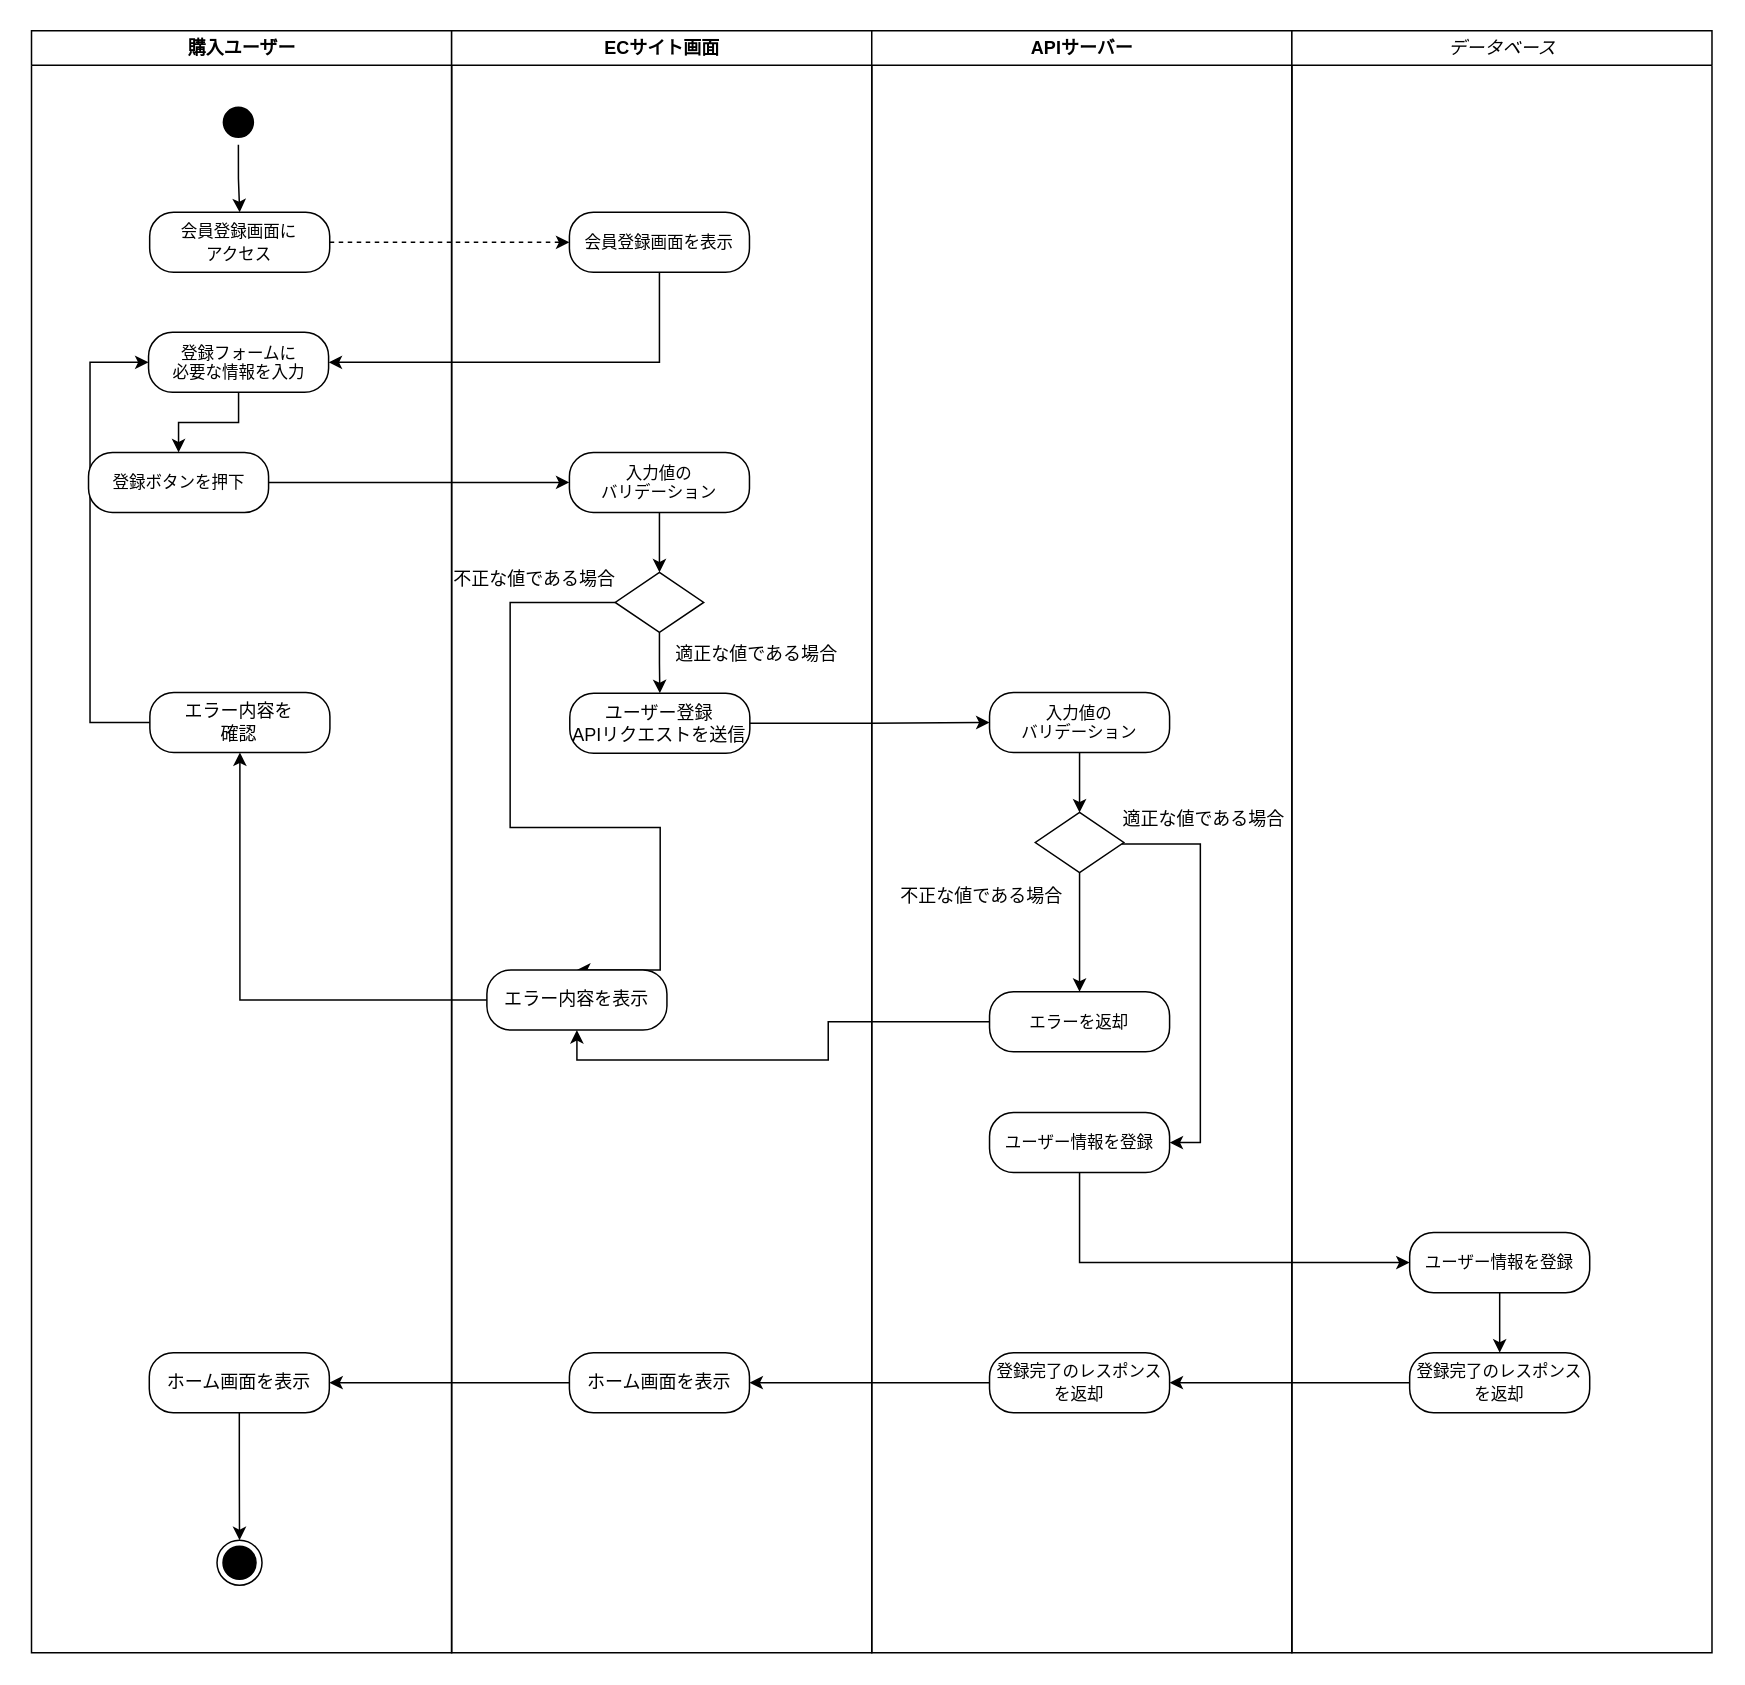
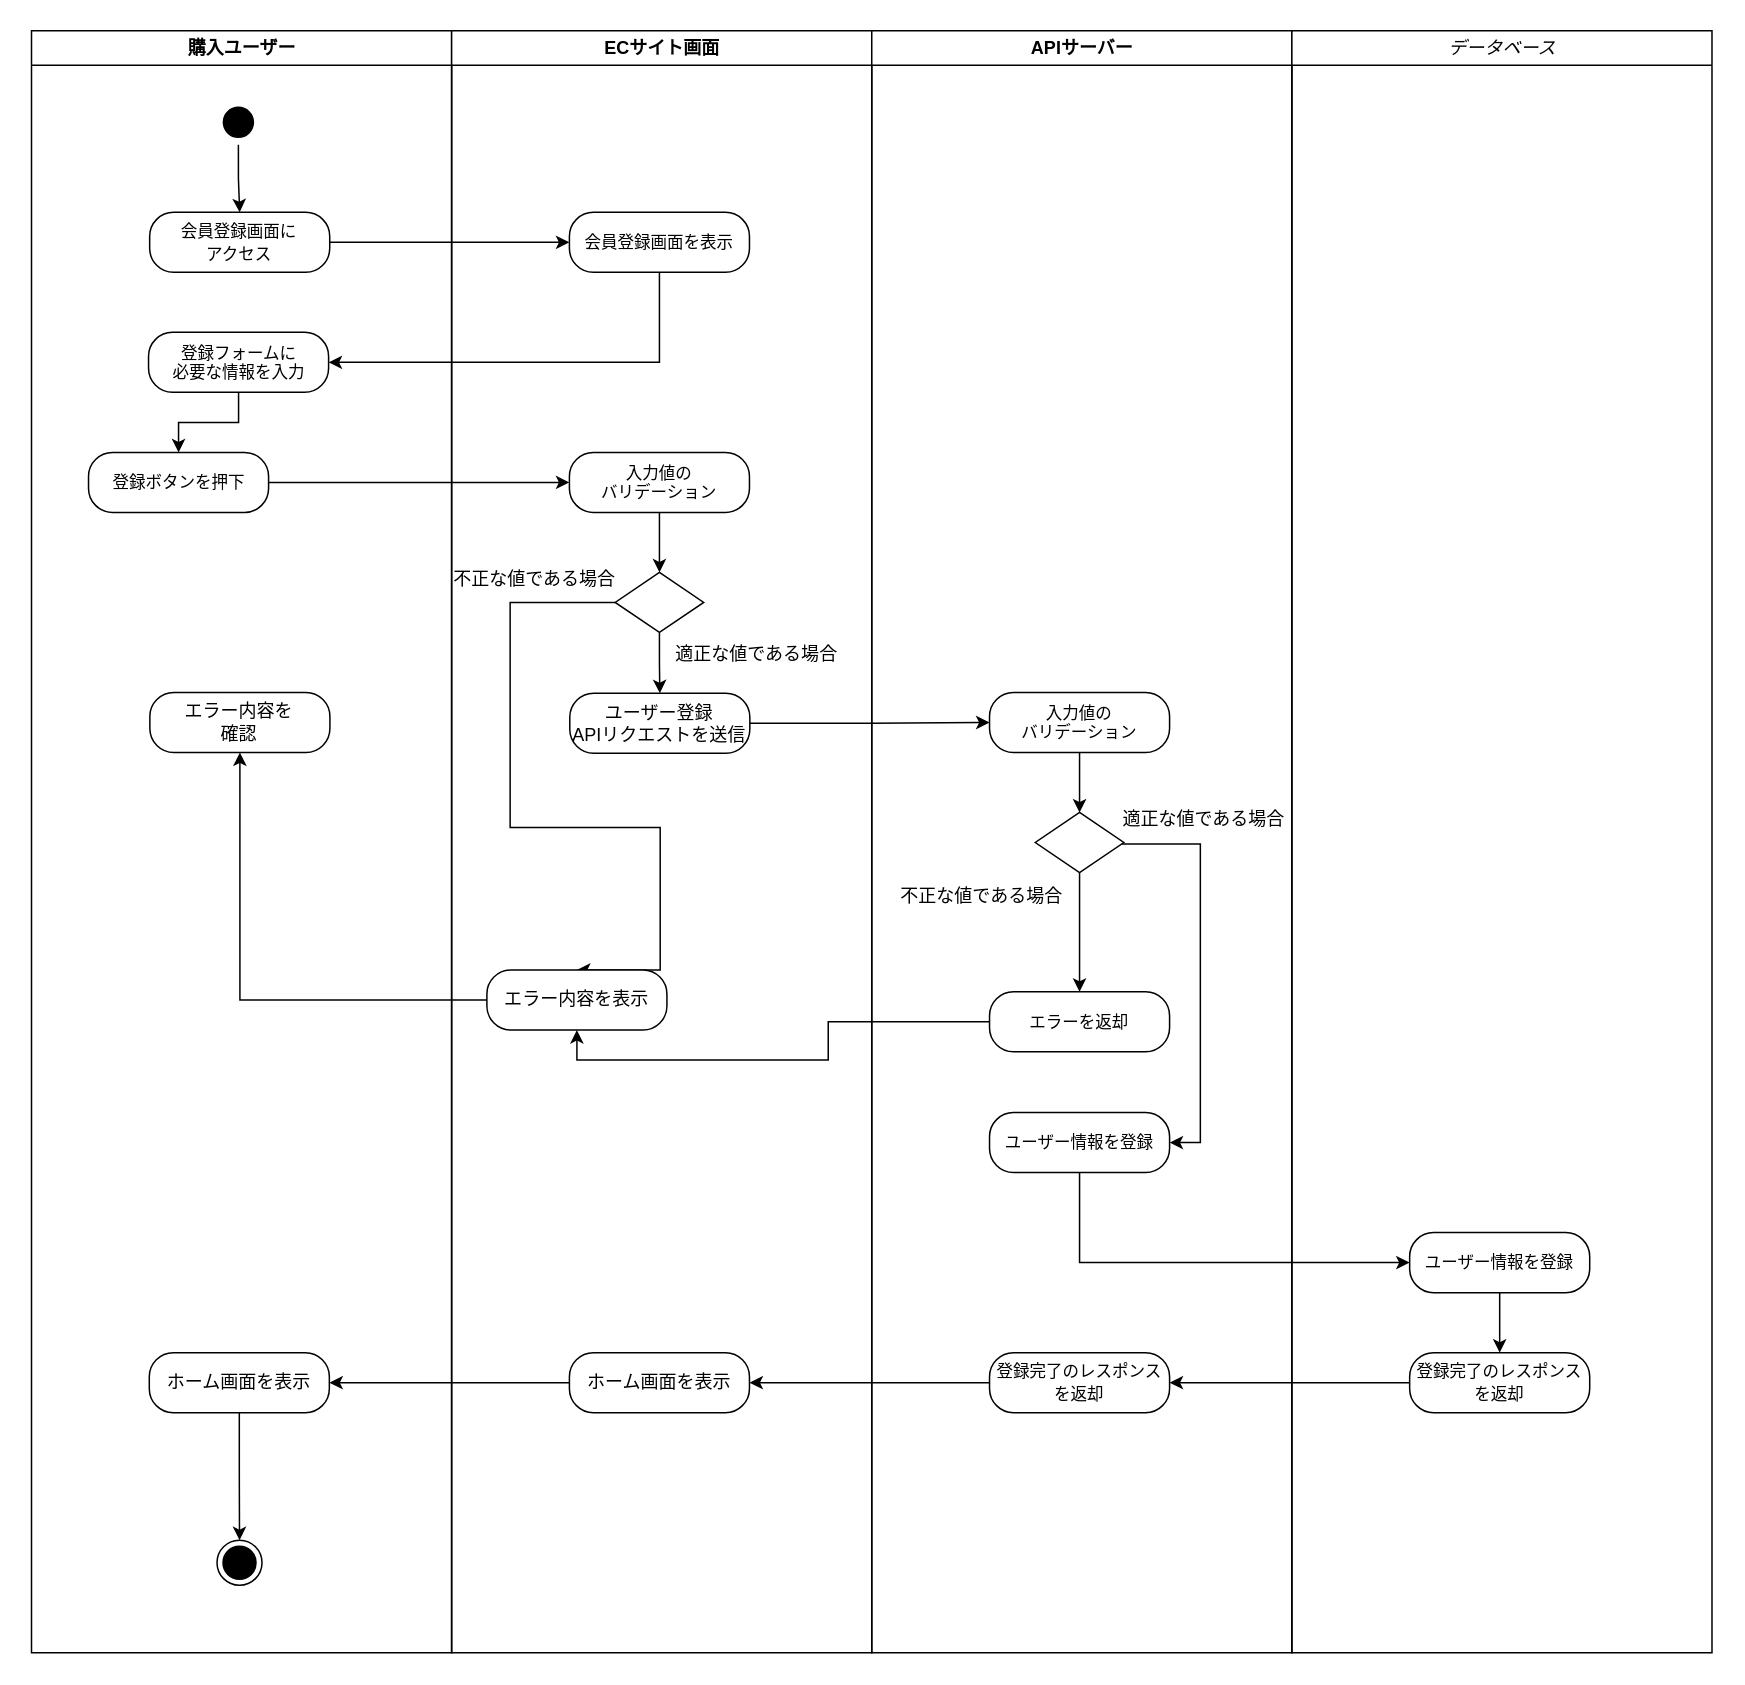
- <mxCell id="39" style="edgeStyle=orthogonalEdgeStyle;rounded=0;orthogonalLoop=1;jettySize=auto;html=1;entryX=0;entryY=0.5;entryDx=0;entryDy=0;dashed=1;" edge="1" parent="1" source="7" target="22"><mxGeometry relative="1" as="geometry" /></mxCell>
+ <mxCell id="39" style="edgeStyle=orthogonalEdgeStyle;rounded=0;orthogonalLoop=1;jettySize=auto;html=1;entryX=0;entryY=0.5;entryDx=0;entryDy=0;" edge="1" parent="1" source="7" target="22"><mxGeometry relative="1" as="geometry" /></mxCell>
- <mxCell id="8" style="edgeStyle=orthogonalEdgeStyle;rounded=0;orthogonalLoop=1;jettySize=auto;html=1;entryX=0;entryY=0.5;entryDx=0;entryDy=0;exitX=0;exitY=0.5;exitDx=0;exitDy=0;" edge="1" parent="2" source="9" target="4"><mxGeometry relative="1" as="geometry"><Array as="points"><mxPoint x="39" y="461" /><mxPoint x="39" y="221" /></Array></mxGeometry></mxCell>
